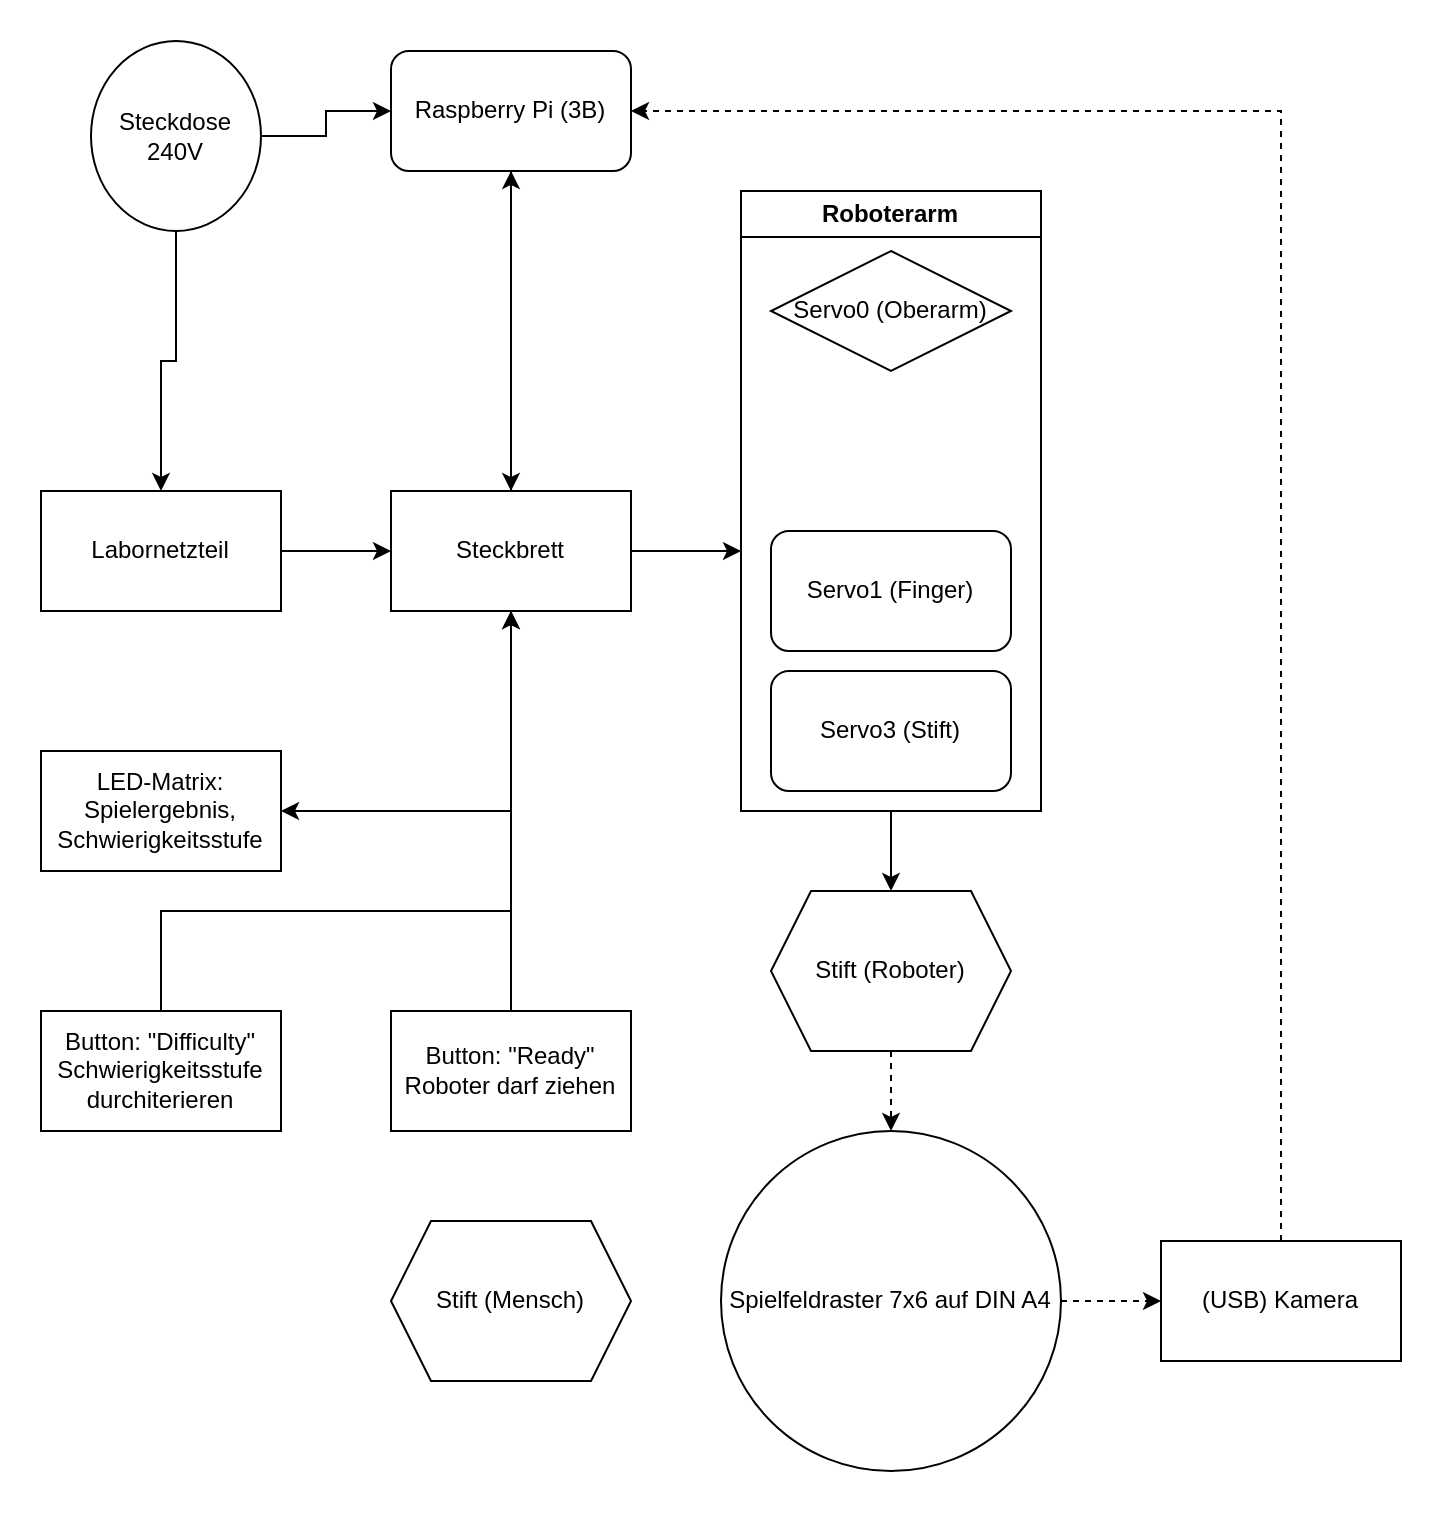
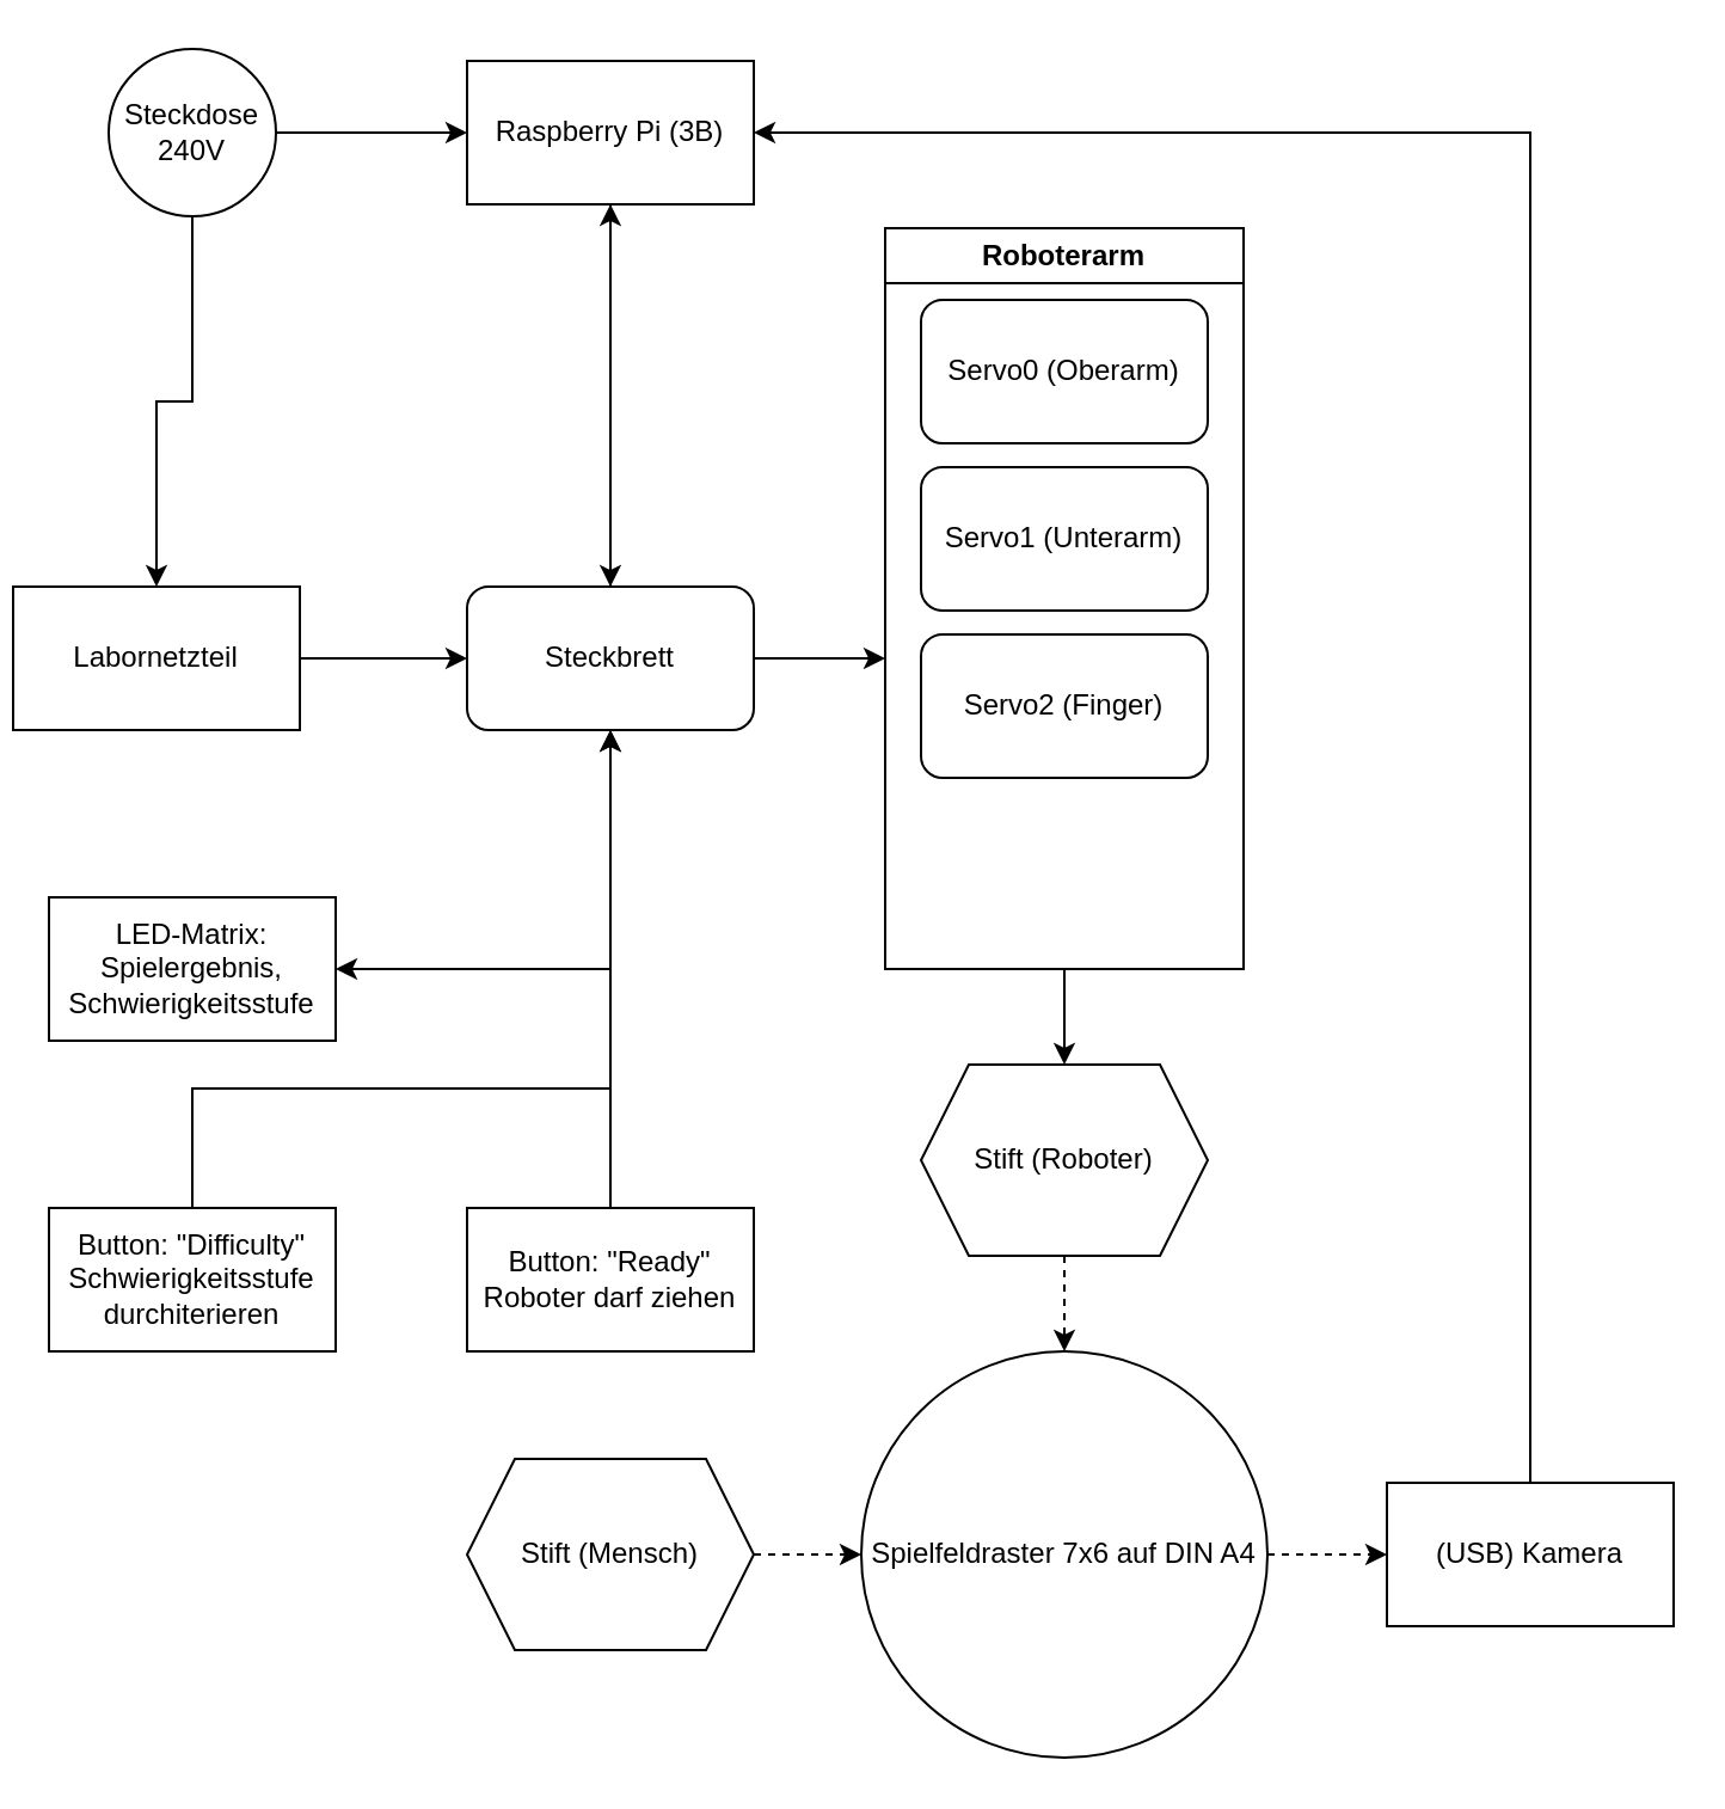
- <mxCell id="9" value="Raspberry Pi (3B)" style="whiteSpace=wrap;html=1;rounded=1;" parent="1" vertex="1"><mxGeometry x="195" y="25" width="120" height="60" as="geometry" /></mxCell>
+ <mxCell id="9" value="Raspberry Pi (3B)" style="rounded=0;whiteSpace=wrap;html=1;" parent="1" vertex="1"><mxGeometry x="195" y="25" width="120" height="60" as="geometry" /></mxCell>
- <mxCell id="26" value="Steckdose&lt;br&gt;240V" style="ellipse;whiteSpace=wrap;html=1;aspect=fixed;" parent="1" vertex="1"><mxGeometry x="45" y="20" width="85" height="95" as="geometry" /></mxCell>
+ <mxCell id="26" value="Steckdose&lt;br&gt;240V" style="ellipse;whiteSpace=wrap;html=1;aspect=fixed;" parent="1" vertex="1"><mxGeometry x="45" y="20" width="70" height="70" as="geometry" /></mxCell>
- <mxCell id="4" value="Servo0 (Oberarm)" style="rhombus;whiteSpace=wrap;html=1;" parent="3" vertex="1"><mxGeometry x="15" y="30" width="120" height="60" as="geometry" /></mxCell>
+ <mxCell id="4" value="Servo0 (Oberarm)" style="rounded=1;whiteSpace=wrap;html=1;" parent="3" vertex="1"><mxGeometry x="15" y="30" width="120" height="60" as="geometry" /></mxCell>
- <mxCell id="30" style="edgeStyle=orthogonalEdgeStyle;rounded=0;orthogonalLoop=1;jettySize=auto;html=1;entryX=1;entryY=0.5;entryDx=0;entryDy=0;exitX=0.5;exitY=0;exitDx=0;exitDy=0;dashed=1;" edge="1" parent="1" source="31" target="9"><mxGeometry relative="1" as="geometry" /></mxCell>
+ <mxCell id="30" style="edgeStyle=orthogonalEdgeStyle;rounded=0;orthogonalLoop=1;jettySize=auto;html=1;entryX=1;entryY=0.5;entryDx=0;entryDy=0;exitX=0.5;exitY=0;exitDx=0;exitDy=0;" edge="1" parent="1" source="31" target="9"><mxGeometry relative="1" as="geometry" /></mxCell>
+ <mxCell id="5" value="Servo1 (Unterarm)" style="rounded=1;whiteSpace=wrap;html=1;" parent="3" vertex="1"><mxGeometry x="15" y="100" width="120" height="60" as="geometry" /></mxCell>
- <mxCell id="23" value="Labornetzteil" style="rounded=0;whiteSpace=wrap;html=1;" parent="1" vertex="1"><mxGeometry x="20" y="245" width="120" height="60" as="geometry" /></mxCell>
+ <mxCell id="23" value="Labornetzteil" style="rounded=0;whiteSpace=wrap;html=1;" parent="1" vertex="1"><mxGeometry x="5" y="245" width="120" height="60" as="geometry" /></mxCell>
- <mxCell id="21" value="Steckbrett" style="rounded=0;whiteSpace=wrap;html=1;" parent="1" vertex="1"><mxGeometry x="195" y="245" width="120" height="60" as="geometry" /></mxCell>
+ <mxCell id="21" value="Steckbrett" style="whiteSpace=wrap;html=1;rounded=1;" parent="1" vertex="1"><mxGeometry x="195" y="245" width="120" height="60" as="geometry" /></mxCell>
- <mxCell id="6" value="Servo1 (Finger)" style="rounded=1;whiteSpace=wrap;html=1;" parent="3" vertex="1"><mxGeometry x="15" y="170" width="120" height="60" as="geometry" /></mxCell>
+ <mxCell id="6" value="Servo2 (Finger)" style="rounded=1;whiteSpace=wrap;html=1;" parent="3" vertex="1"><mxGeometry x="15" y="170" width="120" height="60" as="geometry" /></mxCell>
- <mxCell id="7" value="Servo3 (Stift)" style="rounded=1;whiteSpace=wrap;html=1;" parent="3" vertex="1"><mxGeometry x="15" y="240" width="120" height="60" as="geometry" /></mxCell>
+ <mxCell id="14" style="edgeStyle=orthogonalEdgeStyle;rounded=0;orthogonalLoop=1;jettySize=auto;html=1;entryX=0;entryY=0.5;entryDx=0;entryDy=0;dashed=1;" parent="1" source="15" target="13" edge="1"><mxGeometry relative="1" as="geometry" /></mxCell>
